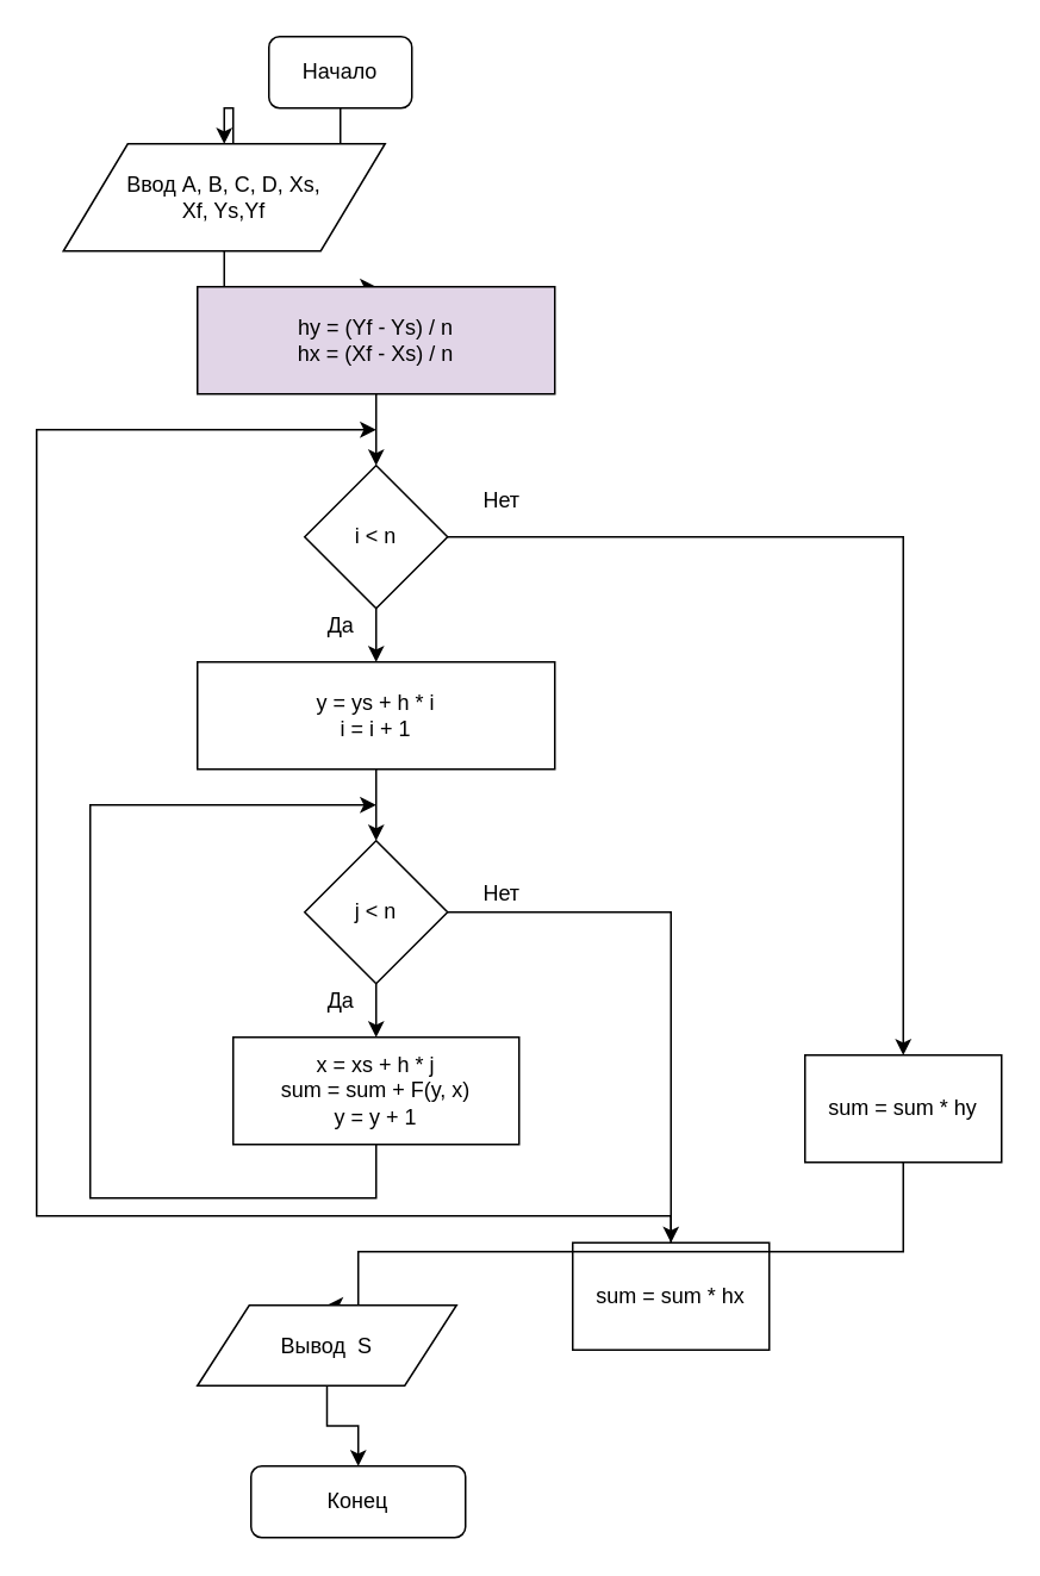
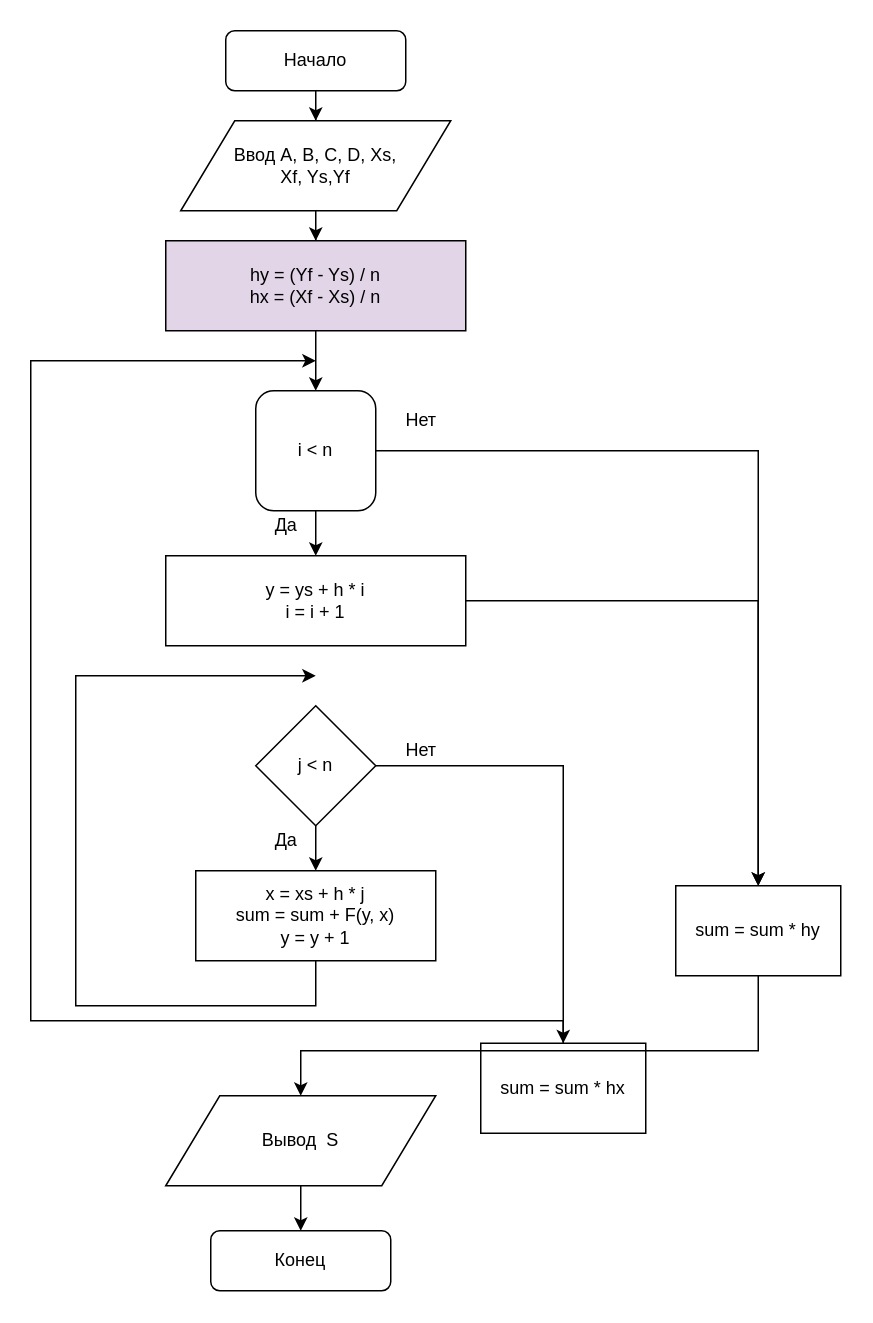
- <mxCell id="3" value="Начало" style="rounded=1;whiteSpace=wrap;html=1;fontSize=12;glass=0;strokeWidth=1;shadow=0;" parent="1" vertex="1"><mxGeometry x="150" y="20" width="80" height="40" as="geometry" /></mxCell>
+ <mxCell id="3" value="Начало" style="rounded=1;whiteSpace=wrap;html=1;fontSize=12;glass=0;strokeWidth=1;shadow=0;" parent="1" vertex="1"><mxGeometry x="150" y="20" width="120" height="40" as="geometry" /></mxCell>
- <mxCell id="6" value="Ввод A, B, C, D, Xs, &lt;br&gt;Xf, Ys,Yf" style="shape=parallelogram;perimeter=parallelogramPerimeter;whiteSpace=wrap;html=1;" vertex="1" parent="1"><mxGeometry x="35" y="80" width="180" height="60" as="geometry" /></mxCell>
+ <mxCell id="6" value="Ввод A, B, C, D, Xs, &lt;br&gt;Xf, Ys,Yf" style="shape=parallelogram;perimeter=parallelogramPerimeter;whiteSpace=wrap;html=1;" vertex="1" parent="1"><mxGeometry x="120" y="80" width="180" height="60" as="geometry" /></mxCell>
- <mxCell id="11" value="i &amp;lt; n" style="rhombus;whiteSpace=wrap;html=1;" vertex="1" parent="1"><mxGeometry x="170" y="260" width="80" height="80" as="geometry" /></mxCell>
+ <mxCell id="11" value="i &amp;lt; n" style="whiteSpace=wrap;html=1;rounded=1;" vertex="1" parent="1"><mxGeometry x="170" y="260" width="80" height="80" as="geometry" /></mxCell>
- <mxCell id="12" style="edgeStyle=orthogonalEdgeStyle;rounded=0;orthogonalLoop=1;jettySize=auto;html=1;entryX=0.5;entryY=0;entryDx=0;entryDy=0;" edge="1" parent="1" source="13" target="16"><mxGeometry relative="1" as="geometry" /></mxCell>
+ <mxCell id="12" style="edgeStyle=orthogonalEdgeStyle;rounded=0;orthogonalLoop=1;jettySize=auto;html=1;" edge="1" parent="1" source="13" target="22"><mxGeometry relative="1" as="geometry" /></mxCell>
- <mxCell id="24" value="Вывод&amp;nbsp; S" style="shape=parallelogram;perimeter=parallelogramPerimeter;whiteSpace=wrap;html=1;" vertex="1" parent="1"><mxGeometry x="110" y="730" width="145" height="45" as="geometry" /></mxCell>
+ <mxCell id="24" value="Вывод&amp;nbsp; S" style="shape=parallelogram;perimeter=parallelogramPerimeter;whiteSpace=wrap;html=1;" vertex="1" parent="1"><mxGeometry x="110" y="730" width="180" height="60" as="geometry" /></mxCell>
